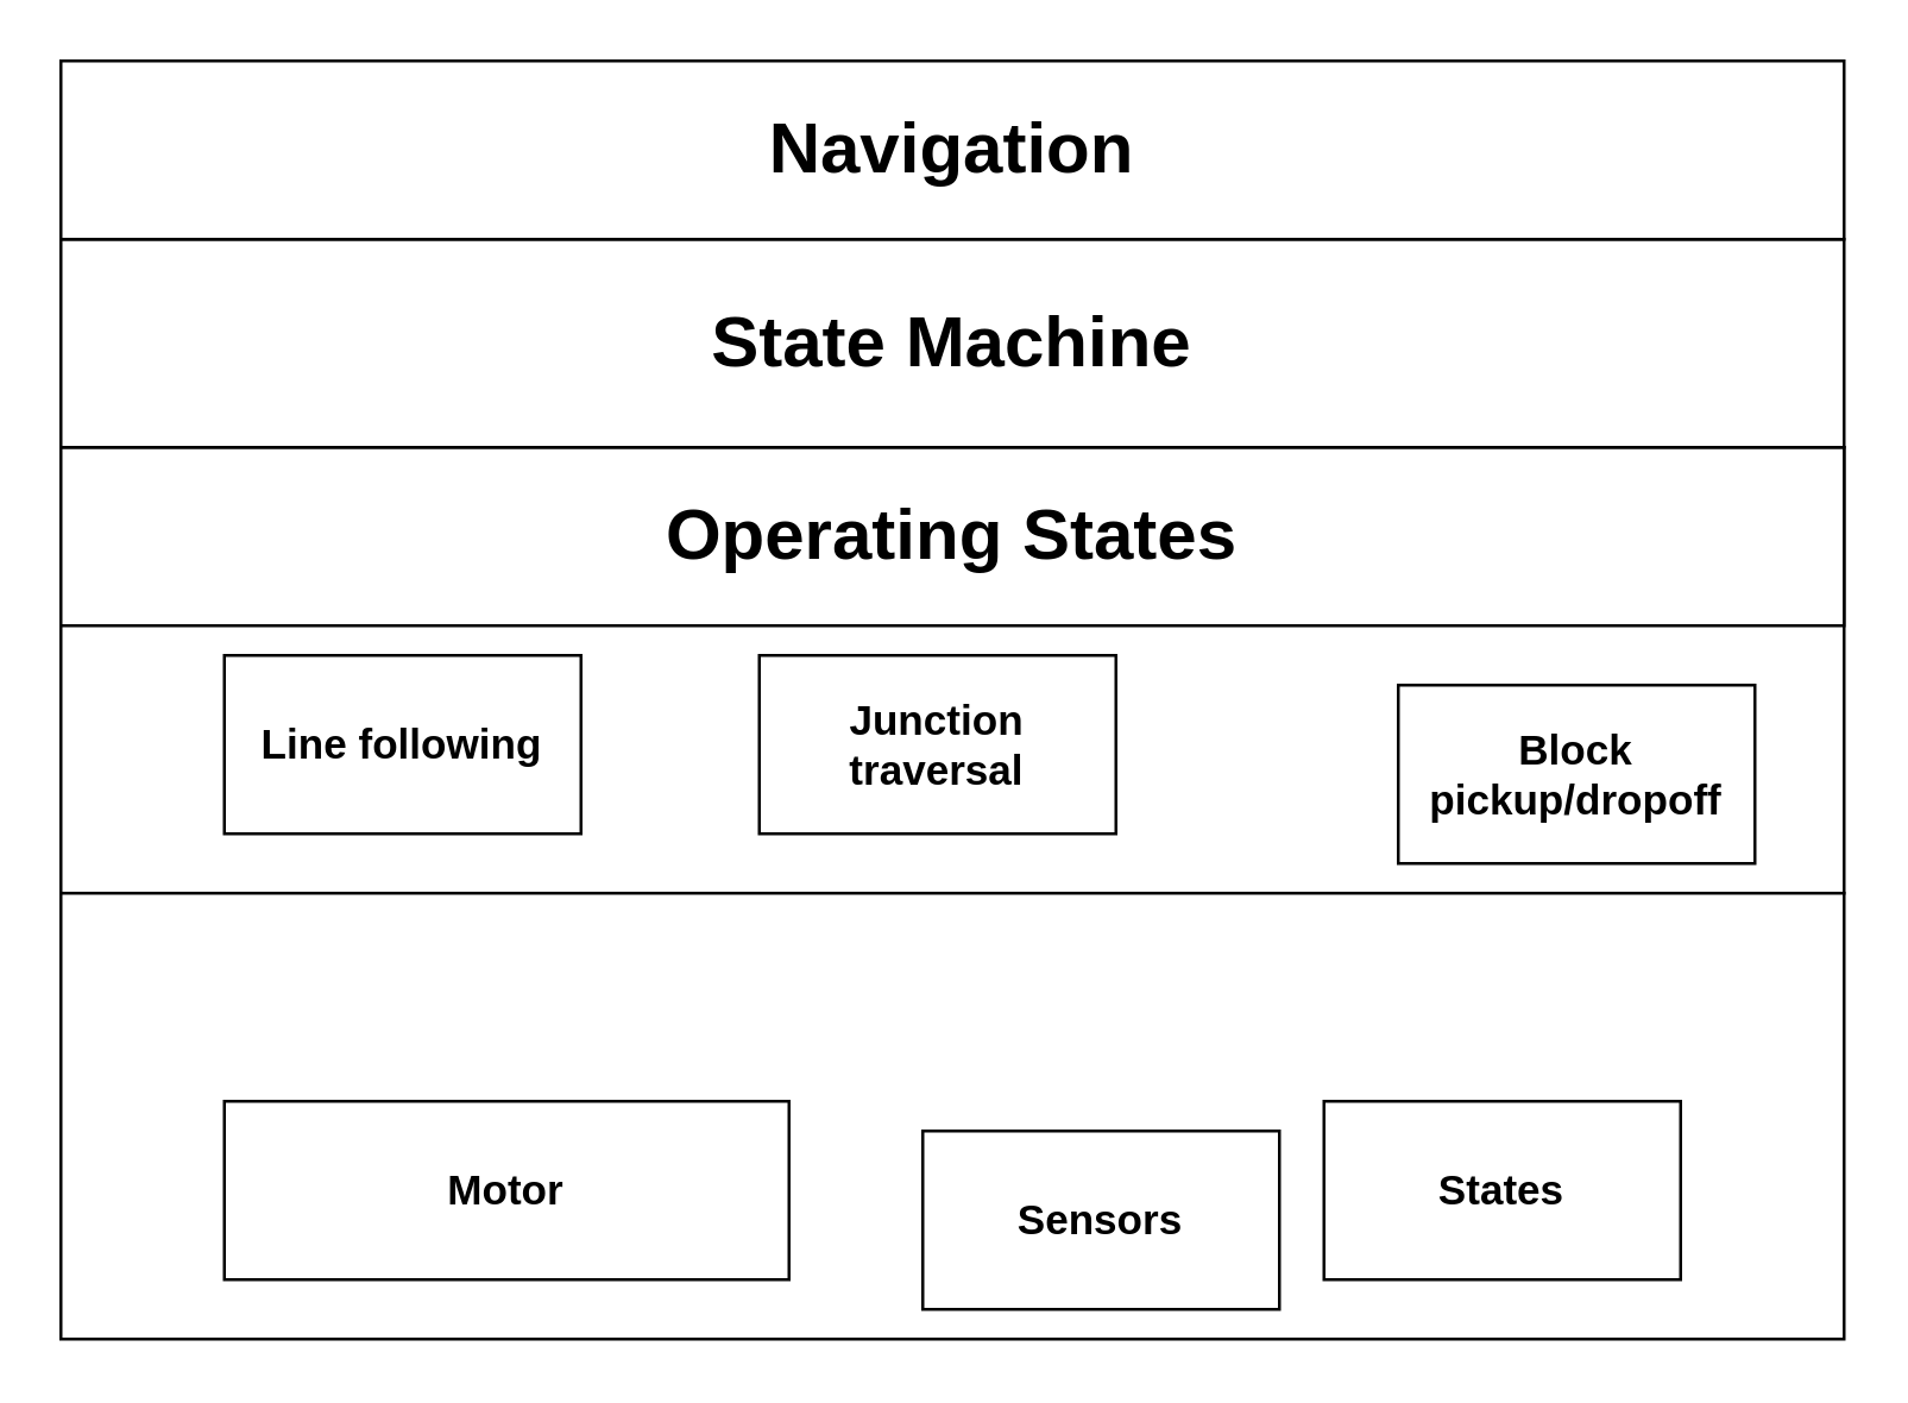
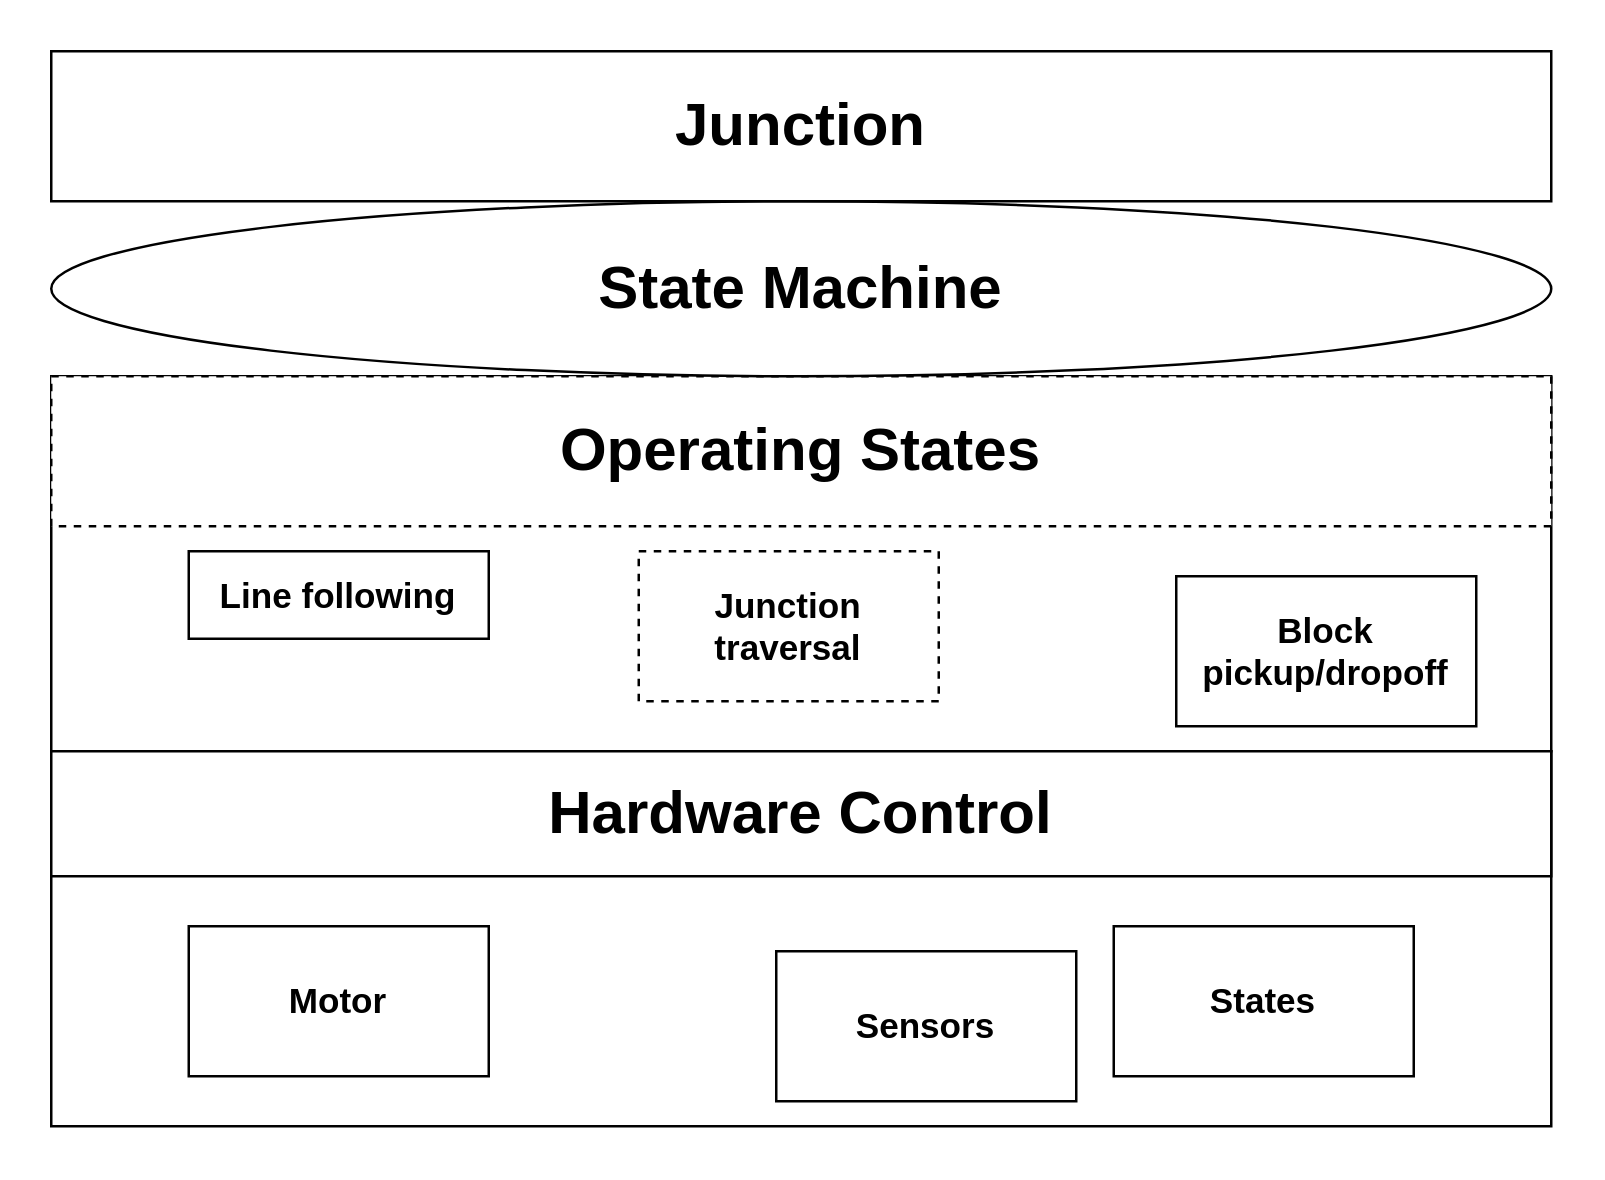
- <mxCell id="15" value="&lt;h1&gt;Navigation&lt;/h1&gt;" style="rounded=0;whiteSpace=wrap;html=1;" parent="1" vertex="1"><mxGeometry x="20" y="20" width="600" height="60" as="geometry" /></mxCell>
+ <mxCell id="15" value="&lt;h1&gt;Junction&lt;/h1&gt;" style="rounded=0;whiteSpace=wrap;html=1;" parent="1" vertex="1"><mxGeometry x="20" y="20" width="600" height="60" as="geometry" /></mxCell>
- <mxCell id="14" value="&lt;h1&gt;State Machine&lt;/h1&gt;" style="rounded=0;whiteSpace=wrap;html=1;" parent="1" vertex="1"><mxGeometry x="20" y="80" width="600" height="70" as="geometry" /></mxCell>
+ <mxCell id="14" value="&lt;h1&gt;State Machine&lt;/h1&gt;" style="ellipse;whiteSpace=wrap;html=1;" parent="1" vertex="1"><mxGeometry x="20" y="80" width="600" height="70" as="geometry" /></mxCell>
- <mxCell id="7" value="&lt;h1&gt;Operating States&lt;/h1&gt;" style="rounded=0;whiteSpace=wrap;html=1;" parent="2" vertex="1"><mxGeometry width="600" height="60" as="geometry" /></mxCell>
+ <mxCell id="7" value="&lt;h1&gt;Operating States&lt;/h1&gt;" style="rounded=0;whiteSpace=wrap;html=1;dashed=1;" parent="2" vertex="1"><mxGeometry width="600" height="60" as="geometry" /></mxCell>
- <mxCell id="4" value="&lt;h3&gt;Line following&lt;/h3&gt;" style="rounded=0;whiteSpace=wrap;html=1;" parent="2" vertex="1"><mxGeometry x="55" y="70" width="120" height="60" as="geometry" /></mxCell>
+ <mxCell id="4" value="&lt;h3&gt;Line following&lt;/h3&gt;" style="rounded=0;whiteSpace=wrap;html=1;" parent="2" vertex="1"><mxGeometry x="55" y="70" width="120" height="35" as="geometry" /></mxCell>
- <mxCell id="5" value="&lt;h3&gt;Junction traversal&lt;/h3&gt;" style="rounded=0;whiteSpace=wrap;html=1;" parent="2" vertex="1"><mxGeometry x="235" y="70" width="120" height="60" as="geometry" /></mxCell>
+ <mxCell id="5" value="&lt;h3&gt;Junction traversal&lt;/h3&gt;" style="rounded=0;whiteSpace=wrap;html=1;dashed=1;" parent="2" vertex="1"><mxGeometry x="235" y="70" width="120" height="60" as="geometry" /></mxCell>
+ <mxCell id="13" value="&lt;h1&gt;Hardware Control&lt;/h1&gt;" style="rounded=0;whiteSpace=wrap;html=1;" parent="8" vertex="1"><mxGeometry width="600" height="50" as="geometry" /></mxCell>
- <mxCell id="10" value="&lt;h3&gt;Motor&lt;/h3&gt;" style="rounded=0;whiteSpace=wrap;html=1;" parent="8" vertex="1"><mxGeometry x="55" y="70" width="190" height="60" as="geometry" /></mxCell>
+ <mxCell id="10" value="&lt;h3&gt;Motor&lt;/h3&gt;" style="rounded=0;whiteSpace=wrap;html=1;" parent="8" vertex="1"><mxGeometry x="55" y="70" width="120" height="60" as="geometry" /></mxCell>
